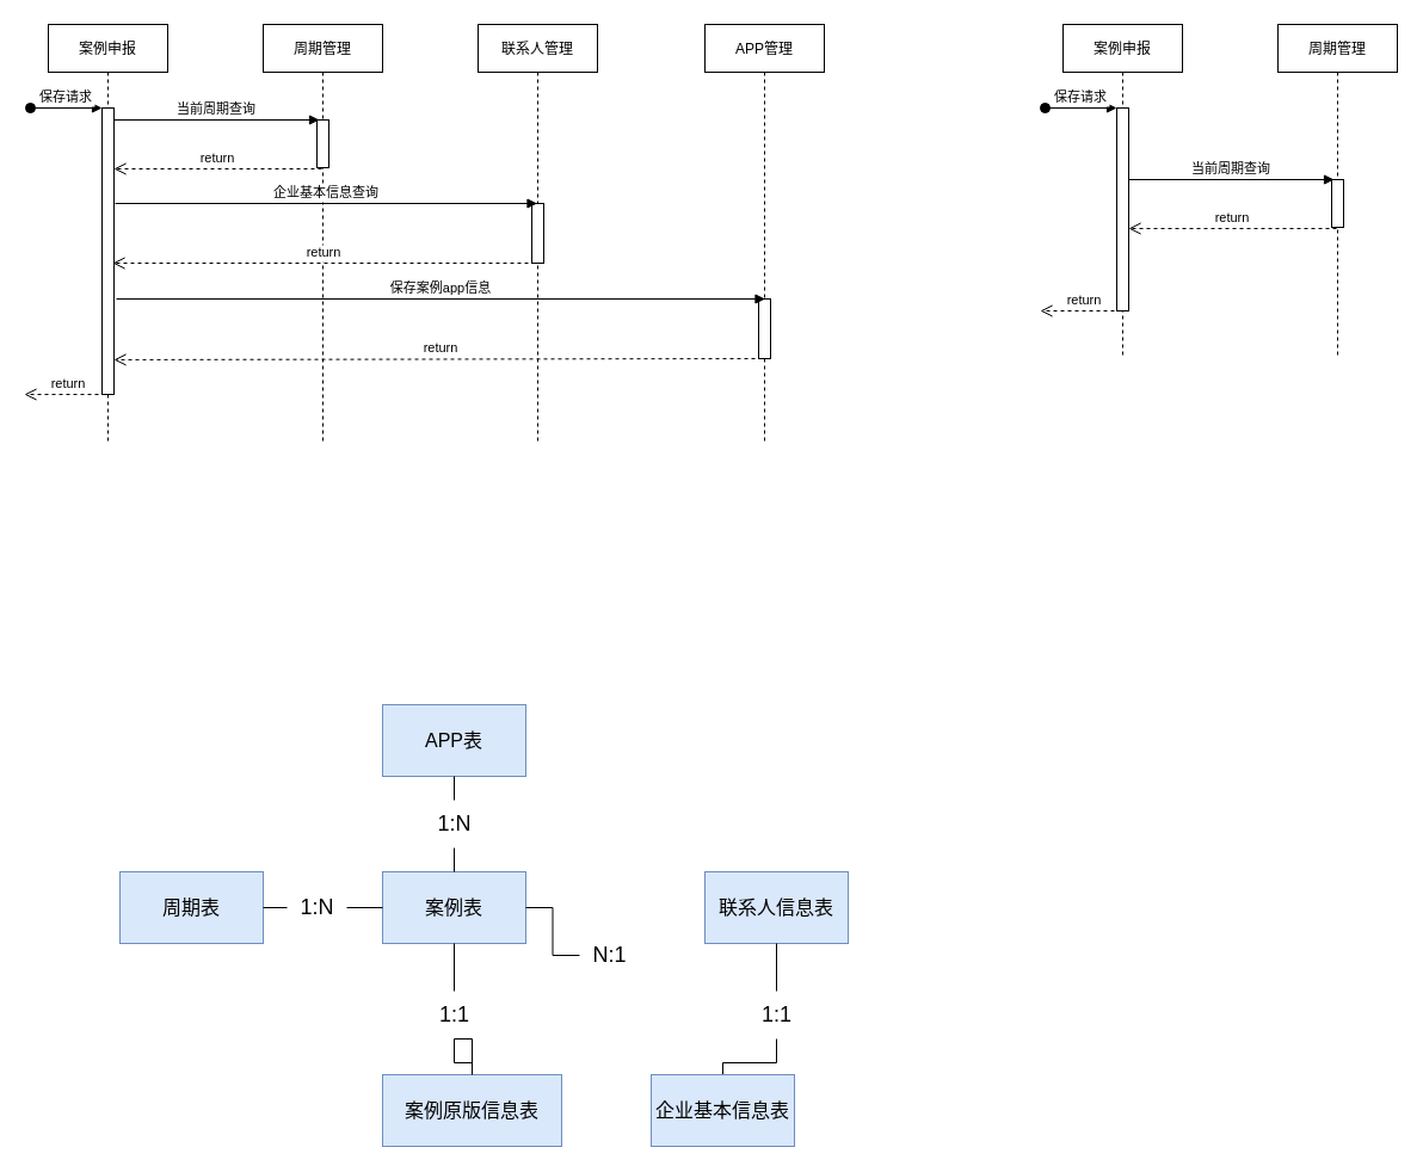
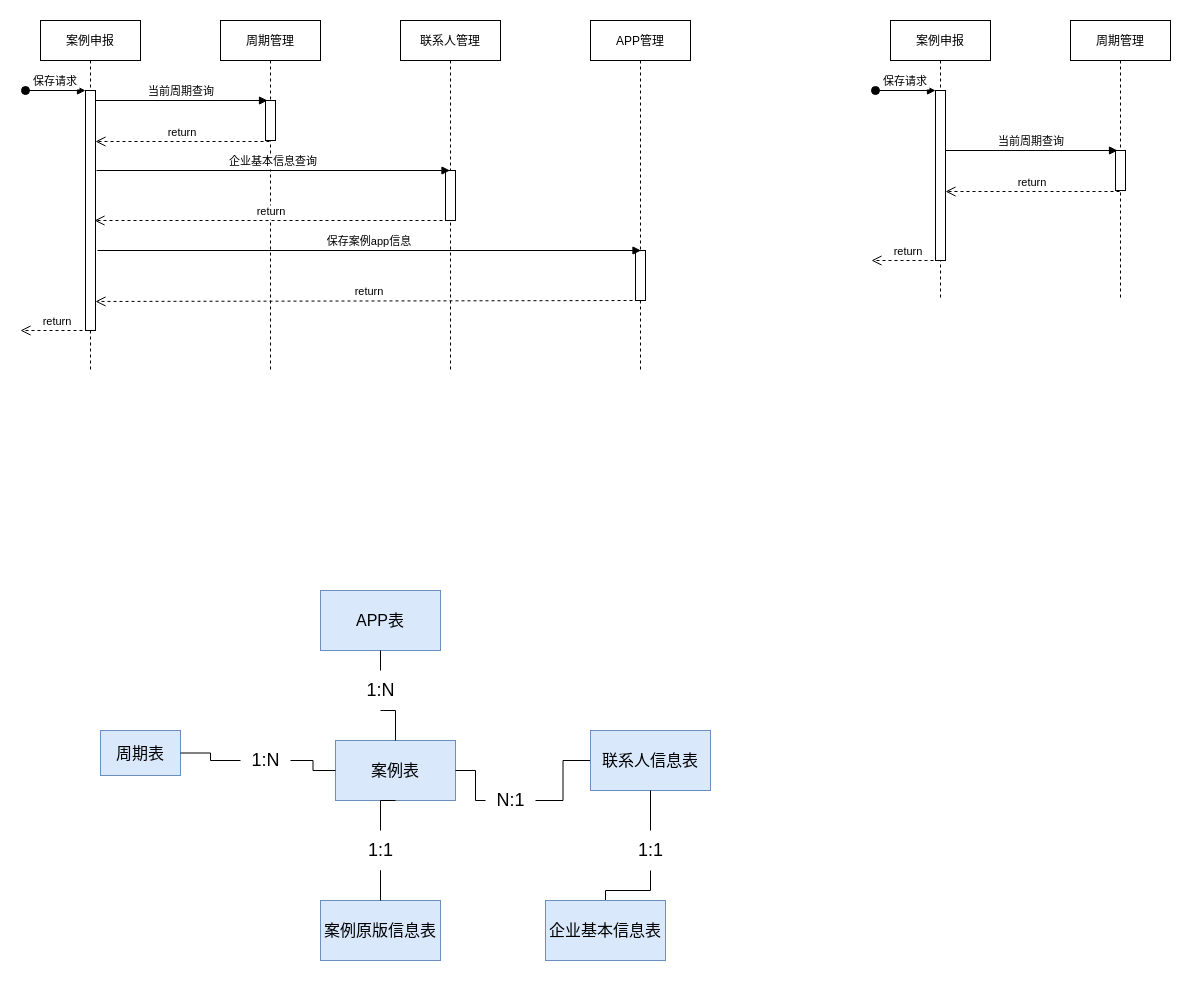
- <mxCell id="19" value="&lt;font size=&quot;3&quot;&gt;周期表&lt;/font&gt;" style="rounded=0;whiteSpace=wrap;html=1;fillColor=#dae8fc;strokeColor=#6c8ebf;" vertex="1" parent="1"><mxGeometry x="100" y="730" width="120" height="60" as="geometry" /></mxCell>
+ <mxCell id="19" value="&lt;font size=&quot;3&quot;&gt;周期表&lt;/font&gt;" style="rounded=0;whiteSpace=wrap;html=1;fillColor=#dae8fc;strokeColor=#6c8ebf;" vertex="1" parent="1"><mxGeometry x="100" y="730" width="80" height="45" as="geometry" /></mxCell>
- <mxCell id="17" value="&lt;font size=&quot;3&quot;&gt;案例表&lt;/font&gt;" style="rounded=0;whiteSpace=wrap;html=1;fillColor=#dae8fc;strokeColor=#6c8ebf;" vertex="1" parent="1"><mxGeometry x="320" y="730" width="120" height="60" as="geometry" /></mxCell>
+ <mxCell id="17" value="&lt;font size=&quot;3&quot;&gt;案例表&lt;/font&gt;" style="rounded=0;whiteSpace=wrap;html=1;fillColor=#dae8fc;strokeColor=#6c8ebf;" vertex="1" parent="1"><mxGeometry x="335" y="740" width="120" height="60" as="geometry" /></mxCell>
+ <mxCell id="15" style="edgeStyle=orthogonalEdgeStyle;rounded=0;orthogonalLoop=1;jettySize=auto;html=1;exitX=1;exitY=0.5;exitDx=0;exitDy=0;entryX=0;entryY=0.5;entryDx=0;entryDy=0;fontSize=18;endArrow=none;endFill=0;startArrow=none;" edge="1" parent="1" source="33" target="21"><mxGeometry relative="1" as="geometry" /></mxCell>
- <mxCell id="22" value="&lt;font size=&quot;3&quot;&gt;案例原版信息表&lt;/font&gt;" style="rounded=0;whiteSpace=wrap;html=1;fillColor=#dae8fc;strokeColor=#6c8ebf;" vertex="1" parent="1"><mxGeometry x="320" y="900" width="150" height="60" as="geometry" /></mxCell>
+ <mxCell id="22" value="&lt;font size=&quot;3&quot;&gt;案例原版信息表&lt;/font&gt;" style="rounded=0;whiteSpace=wrap;html=1;fillColor=#dae8fc;strokeColor=#6c8ebf;" vertex="1" parent="1"><mxGeometry x="320" y="900" width="120" height="60" as="geometry" /></mxCell>
